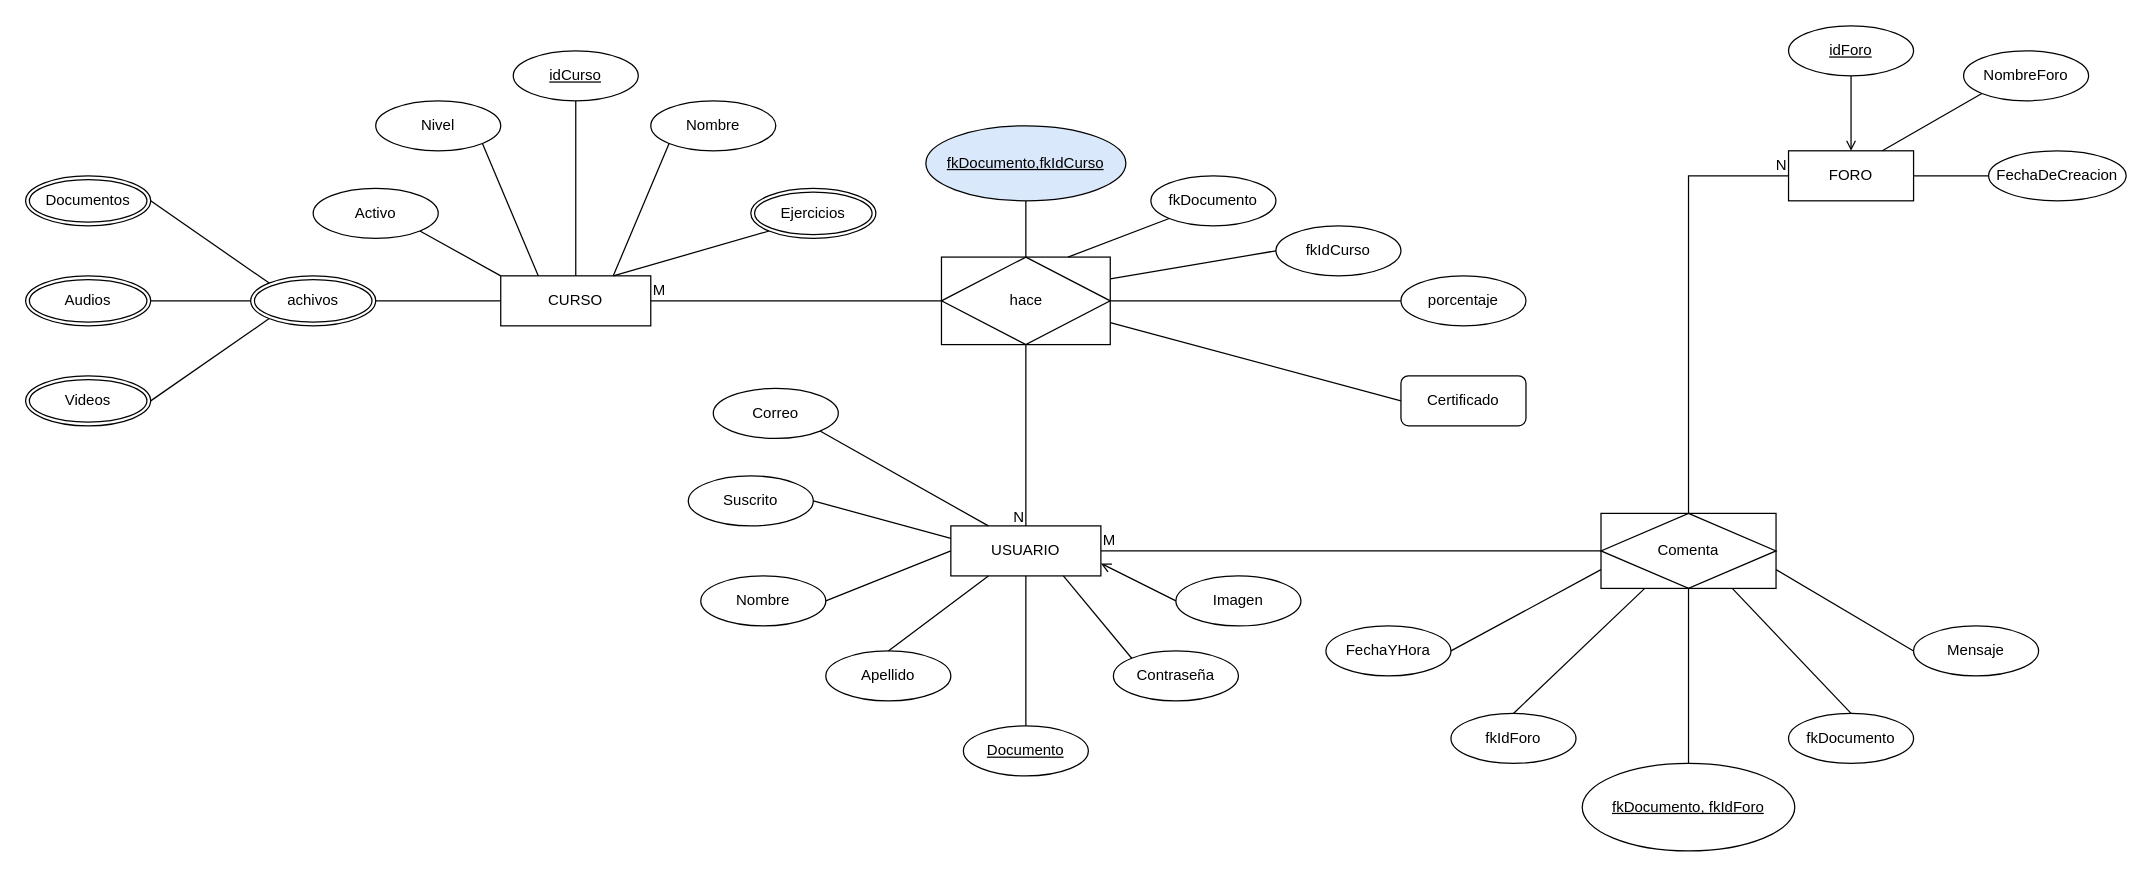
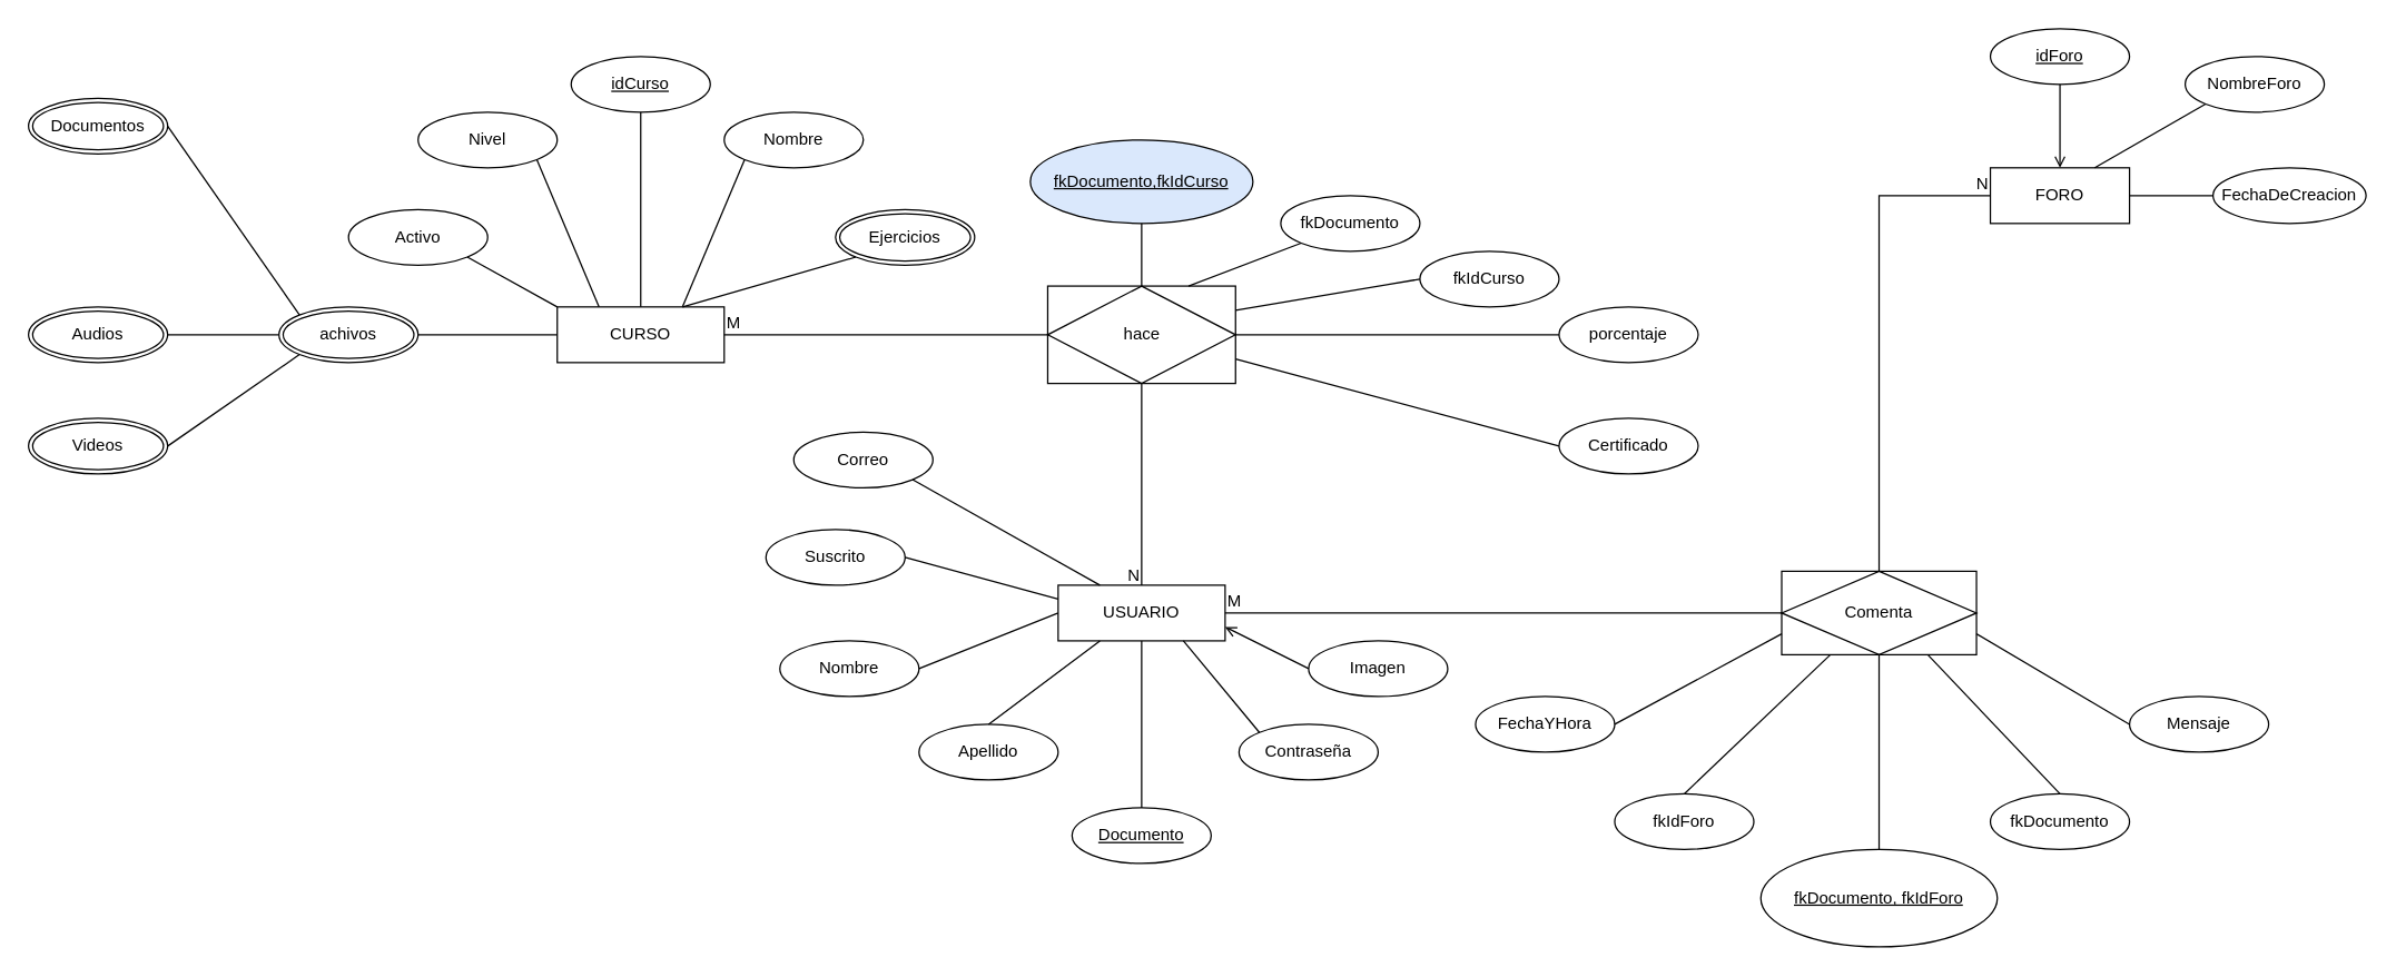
- <mxCell id="64" value="Documentos" style="ellipse;shape=doubleEllipse;margin=3;whiteSpace=wrap;html=1;align=center;" vertex="1" parent="1"><mxGeometry x="20" y="140" width="100" height="40" as="geometry" /></mxCell>
+ <mxCell id="64" value="Documentos" style="ellipse;shape=doubleEllipse;margin=3;whiteSpace=wrap;html=1;align=center;" vertex="1" parent="1"><mxGeometry x="20" y="70" width="100" height="40" as="geometry" /></mxCell>
- <mxCell id="61" value="Certificado" style="whiteSpace=wrap;html=1;align=center;rounded=1;" parent="1" vertex="1"><mxGeometry x="1120" y="300" width="100" height="40" as="geometry" /></mxCell>
+ <mxCell id="61" value="Certificado" style="ellipse;whiteSpace=wrap;html=1;align=center;" parent="1" vertex="1"><mxGeometry x="1120" y="300" width="100" height="40" as="geometry" /></mxCell>
